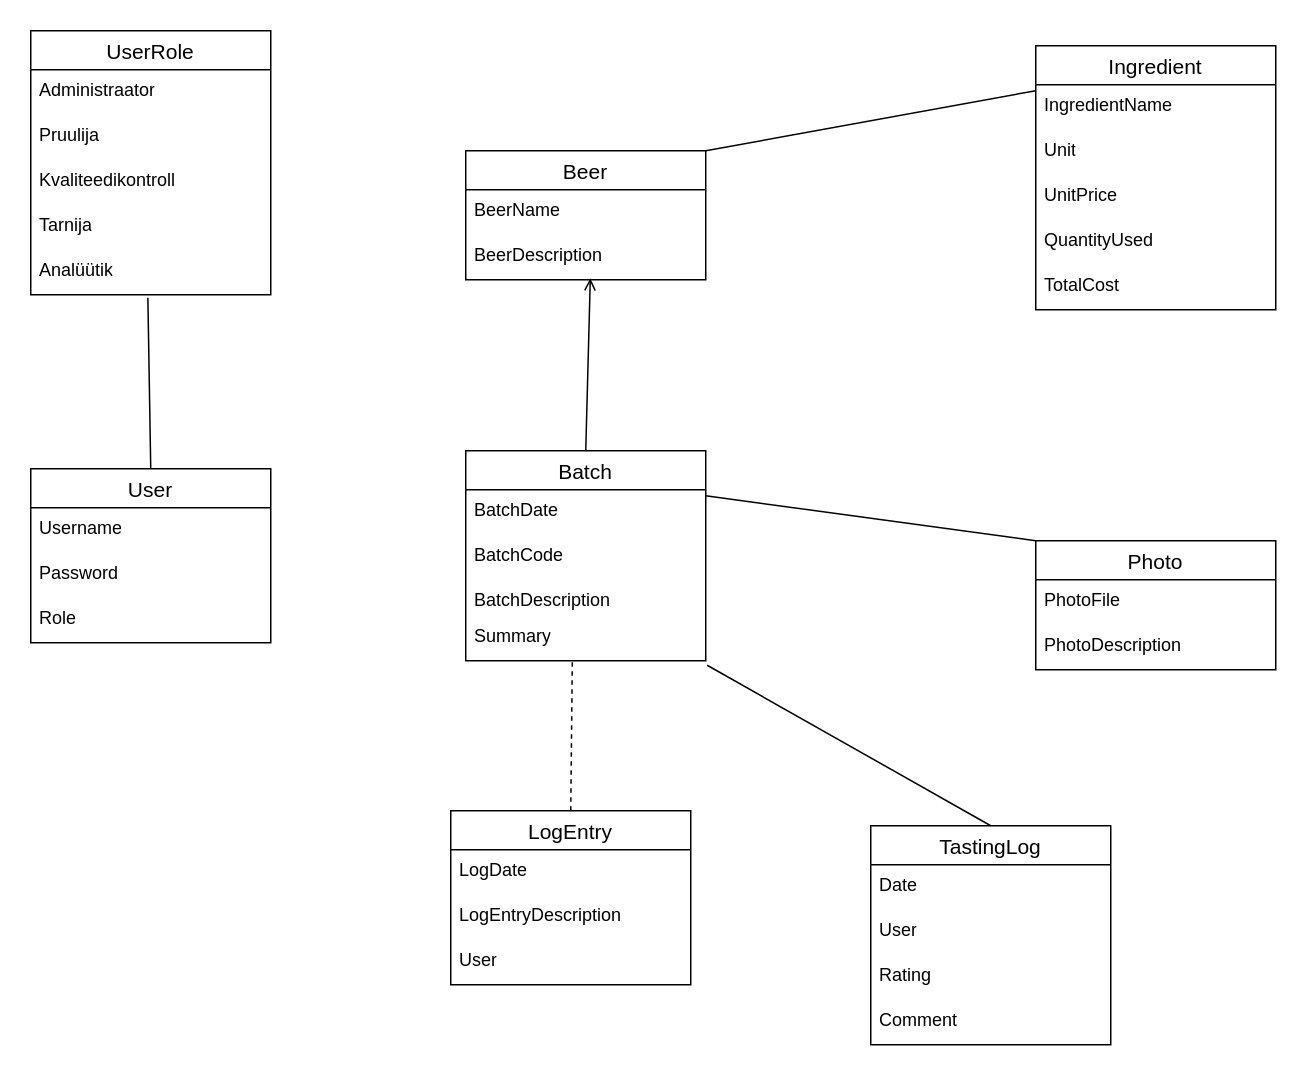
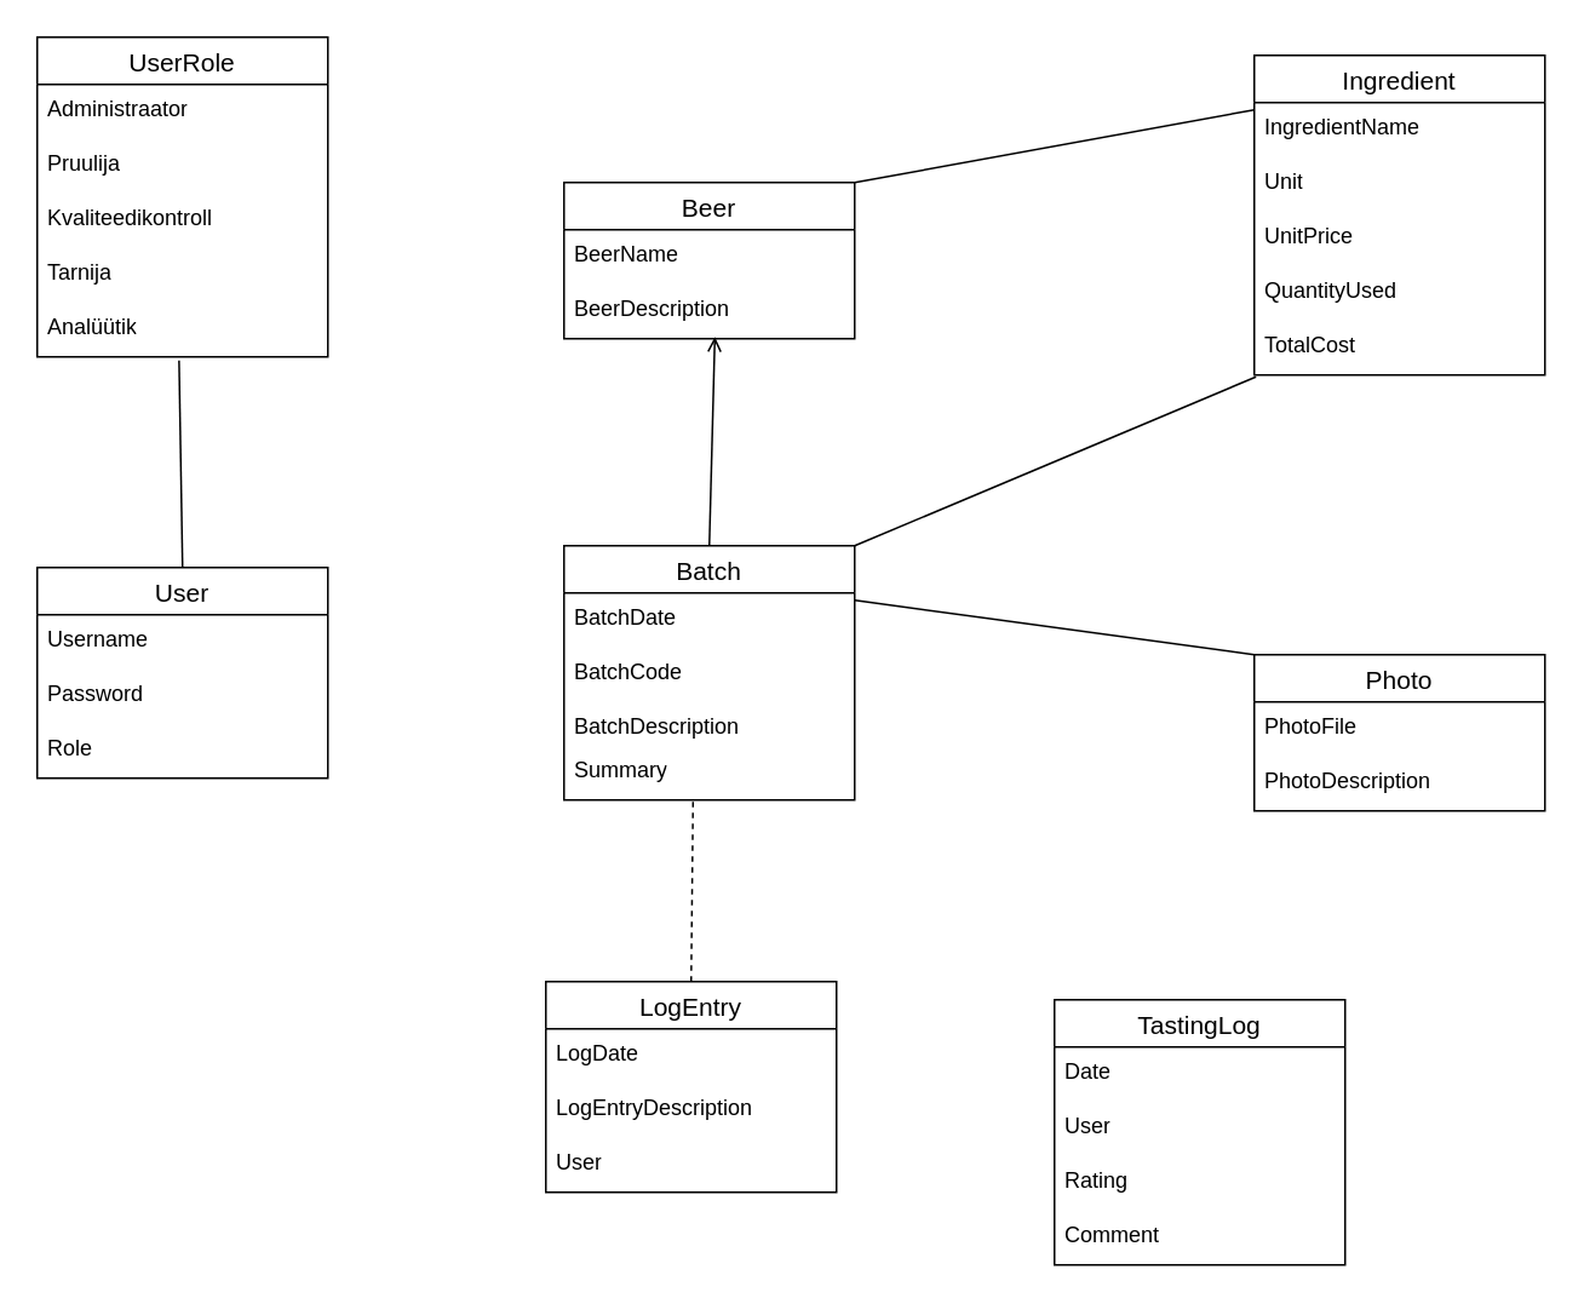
+ <mxCell id="17" value="" style="endArrow=none;html=1;rounded=0;exitX=1;exitY=0;exitDx=0;exitDy=0;entryX=0.006;entryY=1.033;entryDx=0;entryDy=0;entryPerimeter=0;" edge="1" parent="1" source="6" target="16"><mxGeometry width="50" height="50" relative="1" as="geometry"><mxPoint x="570" y="190" as="sourcePoint" /><mxPoint x="620" y="140" as="targetPoint" /></mxGeometry></mxCell>
- <mxCell id="28" value="" style="endArrow=none;html=1;rounded=0;entryX=0.5;entryY=0;entryDx=0;entryDy=0;exitX=1.006;exitY=1.1;exitDx=0;exitDy=0;exitPerimeter=0;" edge="1" parent="1" source="10" target="23"><mxGeometry width="50" height="50" relative="1" as="geometry"><mxPoint x="560" y="540" as="sourcePoint" /><mxPoint x="610" y="490" as="targetPoint" /></mxGeometry></mxCell>
